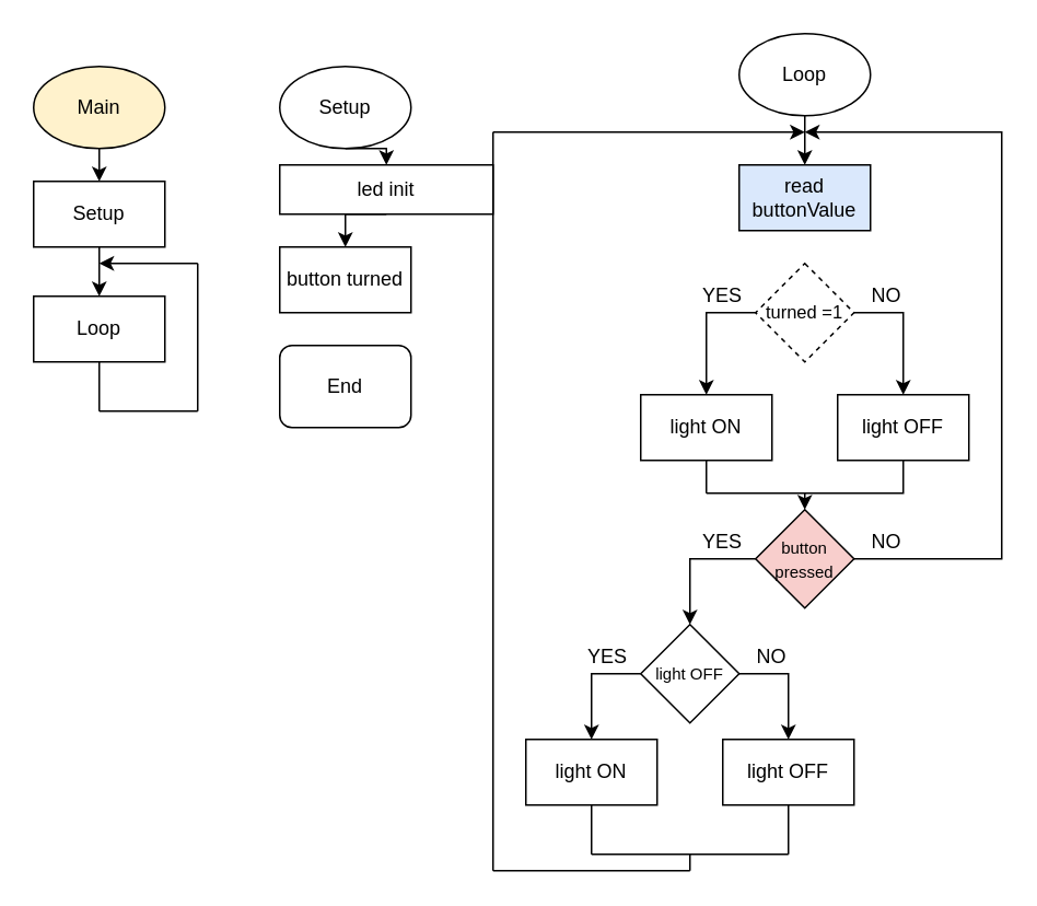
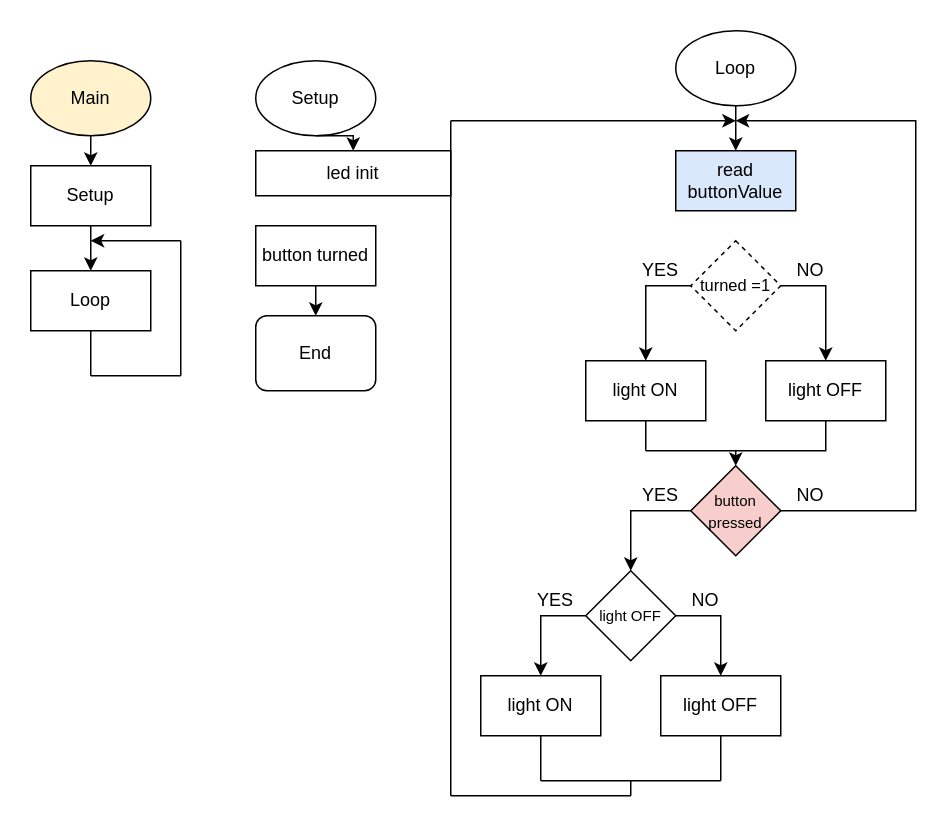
- <mxCell id="13" style="edgeStyle=orthogonalEdgeStyle;rounded=0;orthogonalLoop=1;jettySize=auto;html=1;exitX=0.5;exitY=1;exitDx=0;exitDy=0;entryX=0.5;entryY=0;entryDx=0;entryDy=0;" edge="1" parent="1" source="14" target="16"><mxGeometry relative="1" as="geometry" /></mxCell>
+ <mxCell id="15" style="edgeStyle=orthogonalEdgeStyle;rounded=0;orthogonalLoop=1;jettySize=auto;html=1;exitX=0.5;exitY=1;exitDx=0;exitDy=0;entryX=0.5;entryY=0;entryDx=0;entryDy=0;" edge="1" parent="1" source="16" target="17"><mxGeometry relative="1" as="geometry" /></mxCell>
